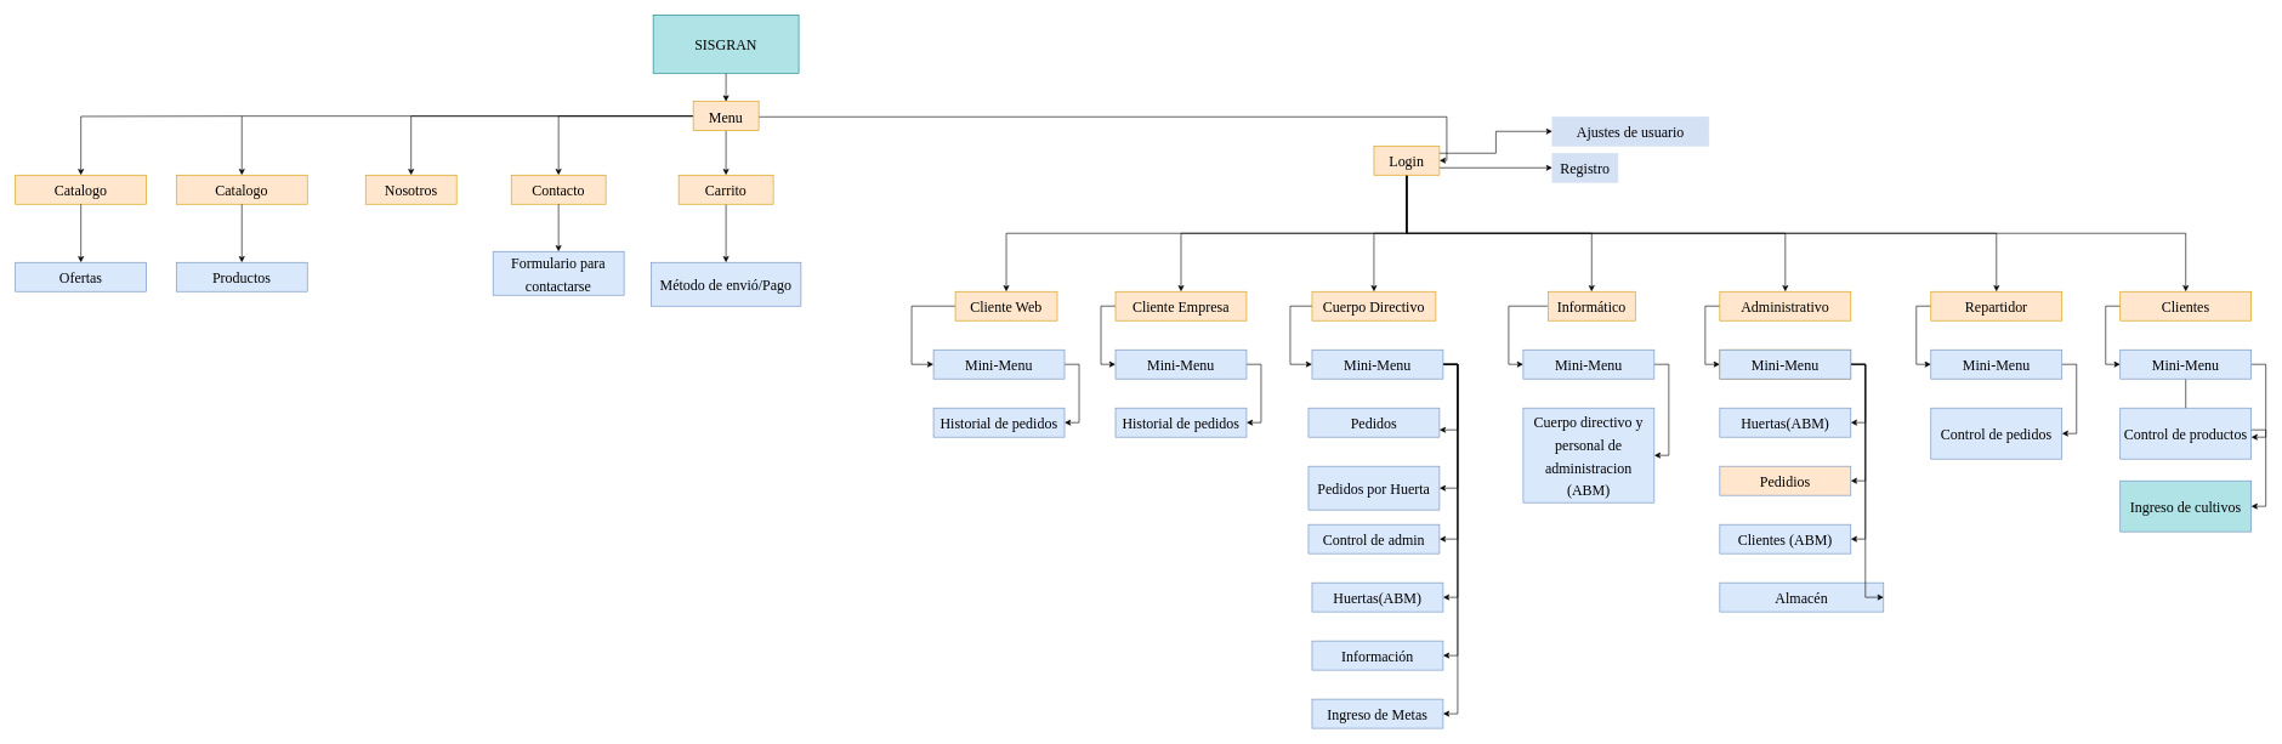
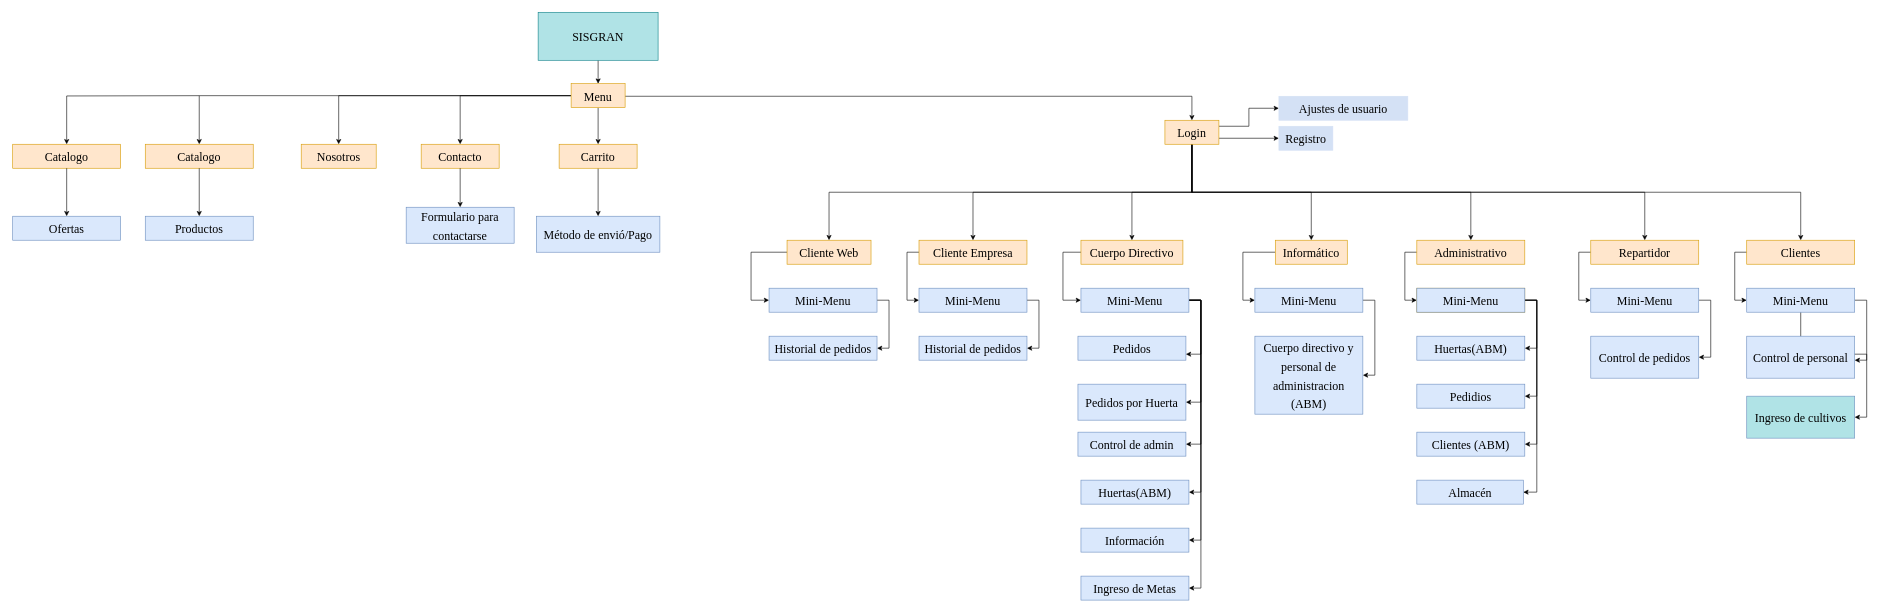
- <mxCell id="11" value="&lt;font style=&quot;font-size: 20px;&quot;&gt;Login&lt;/font&gt;" style="rounded=0;whiteSpace=wrap;html=1;fontFamily=Verdana;fontSize=26;fillColor=#ffe6cc;strokeColor=#d79b00;direction=east;" vertex="1" parent="1"><mxGeometry x="1886" y="200" width="90" height="40" as="geometry" /></mxCell>
+ <mxCell id="11" value="&lt;font style=&quot;font-size: 20px;&quot;&gt;Login&lt;/font&gt;" style="rounded=0;whiteSpace=wrap;html=1;fontFamily=Verdana;fontSize=26;fillColor=#ffe6cc;strokeColor=#d79b00;direction=east;" vertex="1" parent="1"><mxGeometry x="1941" y="200" width="90" height="40" as="geometry" /></mxCell>
- <mxCell id="73" value="&lt;font style=&quot;font-size: 20px;&quot;&gt;Control de productos&lt;/font&gt;" style="rounded=0;whiteSpace=wrap;html=1;fontFamily=Verdana;fontSize=26;fillColor=#dae8fc;strokeColor=#6c8ebf;" vertex="1" parent="1"><mxGeometry x="2911" y="560" width="180" height="70" as="geometry" /></mxCell>
+ <mxCell id="73" value="&lt;font style=&quot;font-size: 20px;&quot;&gt;Control de personal&lt;/font&gt;" style="rounded=0;whiteSpace=wrap;html=1;fontFamily=Verdana;fontSize=26;fillColor=#dae8fc;strokeColor=#6c8ebf;" vertex="1" parent="1"><mxGeometry x="2911" y="560" width="180" height="70" as="geometry" /></mxCell>
- <mxCell id="45" value="&lt;font style=&quot;font-size: 20px;&quot;&gt;Pedidios&lt;/font&gt;" style="rounded=0;whiteSpace=wrap;html=1;fontFamily=Verdana;fontSize=26;fillColor=#ffe6cc;strokeColor=#6c8ebf;" vertex="1" parent="1"><mxGeometry x="2361" y="640" width="180" height="40" as="geometry" /></mxCell>
+ <mxCell id="45" value="&lt;font style=&quot;font-size: 20px;&quot;&gt;Pedidios&lt;/font&gt;" style="rounded=0;whiteSpace=wrap;html=1;fontFamily=Verdana;fontSize=26;fillColor=#dae8fc;strokeColor=#6c8ebf;" vertex="1" parent="1"><mxGeometry x="2361" y="640" width="180" height="40" as="geometry" /></mxCell>
- <mxCell id="76" value="&lt;font style=&quot;font-size: 20px;&quot;&gt;Almacén&lt;/font&gt;" style="rounded=0;whiteSpace=wrap;html=1;fontFamily=Verdana;fontSize=26;fillColor=#dae8fc;strokeColor=#6c8ebf;direction=east;" vertex="1" parent="1"><mxGeometry x="2361" y="800" width="225" height="40" as="geometry" /></mxCell>
+ <mxCell id="76" value="&lt;font style=&quot;font-size: 20px;&quot;&gt;Almacén&lt;/font&gt;" style="rounded=0;whiteSpace=wrap;html=1;fontFamily=Verdana;fontSize=26;fillColor=#dae8fc;strokeColor=#6c8ebf;direction=east;" vertex="1" parent="1"><mxGeometry x="2361" y="800" width="177.5" height="40" as="geometry" /></mxCell>
